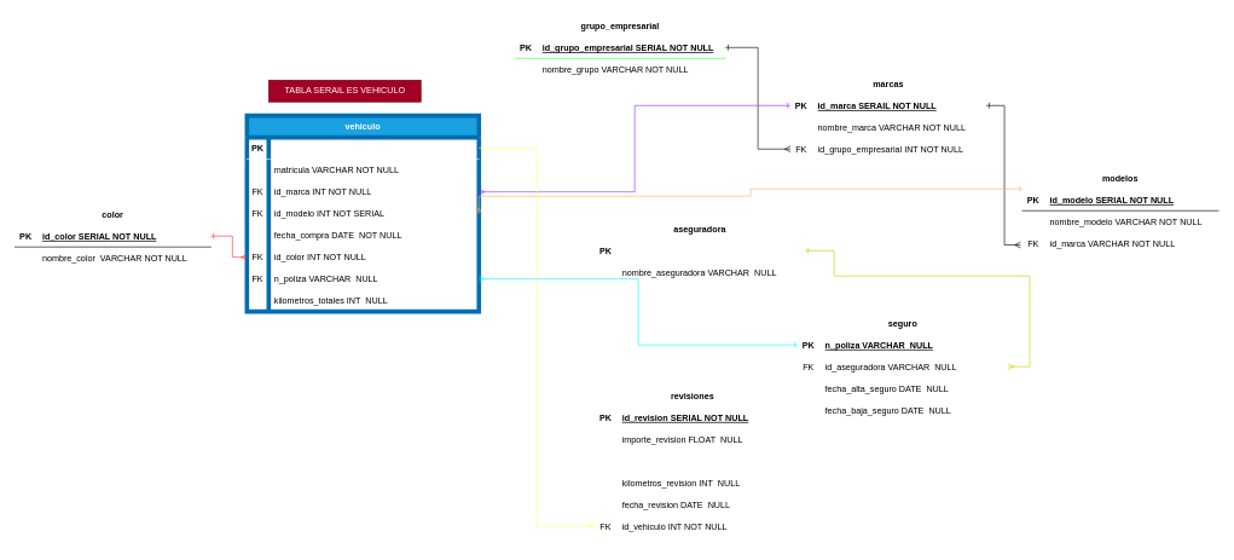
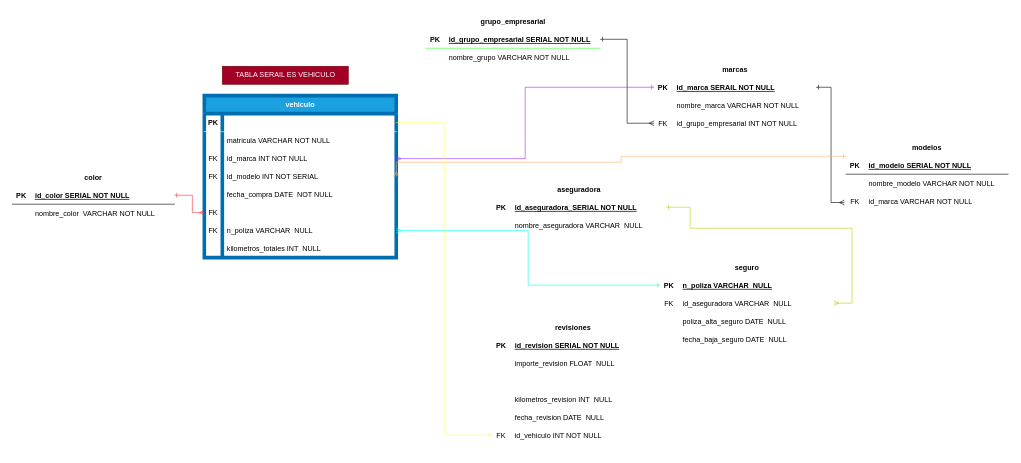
+ <mxCell id="74" value="id_aseguradora_SERIAL NOT NULL " style="shape=partialRectangle;overflow=hidden;connectable=0;fillColor=none;top=0;left=0;bottom=0;right=0;align=left;spacingLeft=6;fontStyle=5;strokeColor=#FFFFFF;" parent="72" vertex="1"><mxGeometry x="30" width="260" height="30" as="geometry"><mxRectangle width="260" height="30" as="alternateBounds" /></mxGeometry></mxCell>
- <mxCell id="26" value="id_color INT NOT NULL" style="shape=partialRectangle;overflow=hidden;connectable=0;fillColor=none;top=0;left=0;bottom=0;right=0;align=left;spacingLeft=6;strokeColor=#33FF33;" parent="24" vertex="1"><mxGeometry x="30" width="290.0" height="30" as="geometry"><mxRectangle width="290.0" height="30" as="alternateBounds" /></mxGeometry></mxCell>
- <mxCell id="97" value="fecha_alta_seguro DATE  NULL" style="shape=partialRectangle;overflow=hidden;connectable=0;fillColor=none;top=0;left=0;bottom=0;right=0;align=left;spacingLeft=6;strokeColor=#33FF33;" parent="95" vertex="1"><mxGeometry x="30" width="260" height="30" as="geometry"><mxRectangle width="260" height="30" as="alternateBounds" /></mxGeometry></mxCell>
+ <mxCell id="97" value="poliza_alta_seguro DATE  NULL" style="shape=partialRectangle;overflow=hidden;connectable=0;fillColor=none;top=0;left=0;bottom=0;right=0;align=left;spacingLeft=6;strokeColor=#33FF33;" parent="95" vertex="1"><mxGeometry x="30" width="260" height="30" as="geometry"><mxRectangle width="260" height="30" as="alternateBounds" /></mxGeometry></mxCell>
